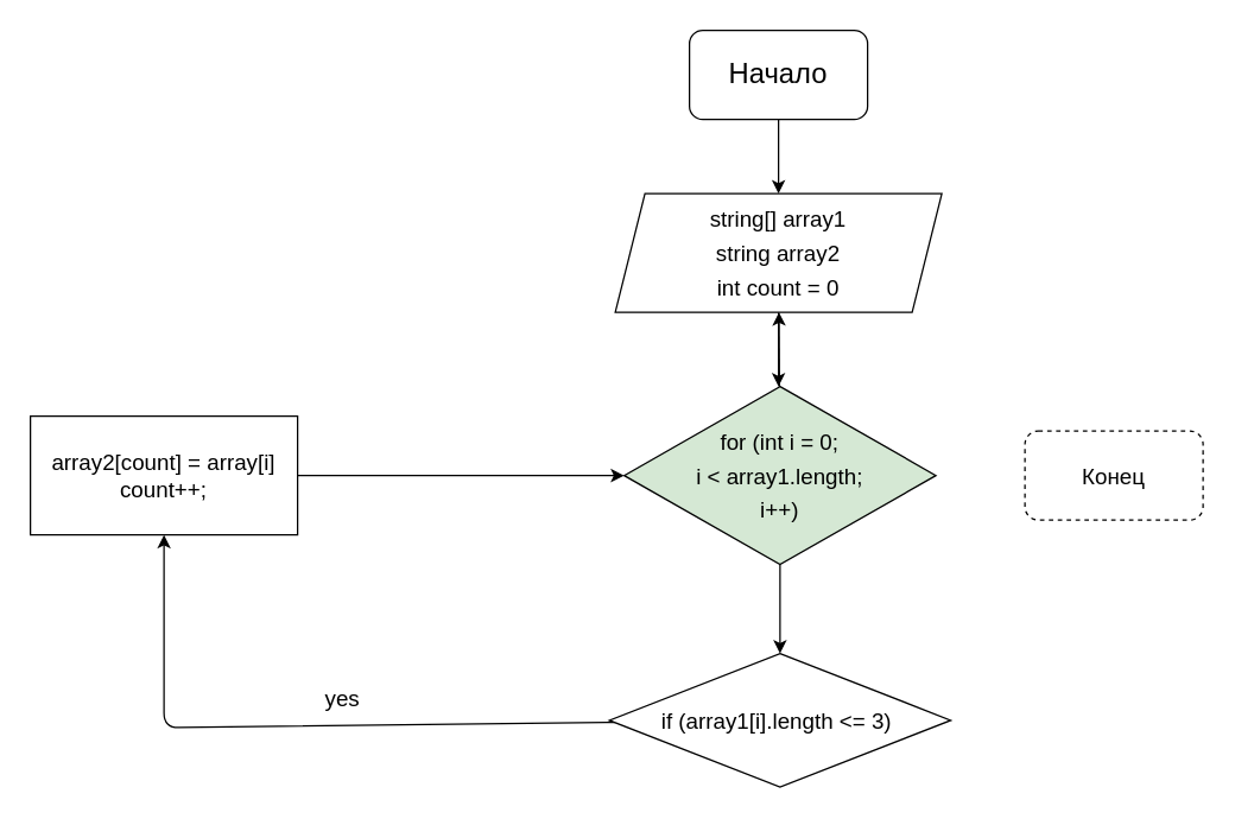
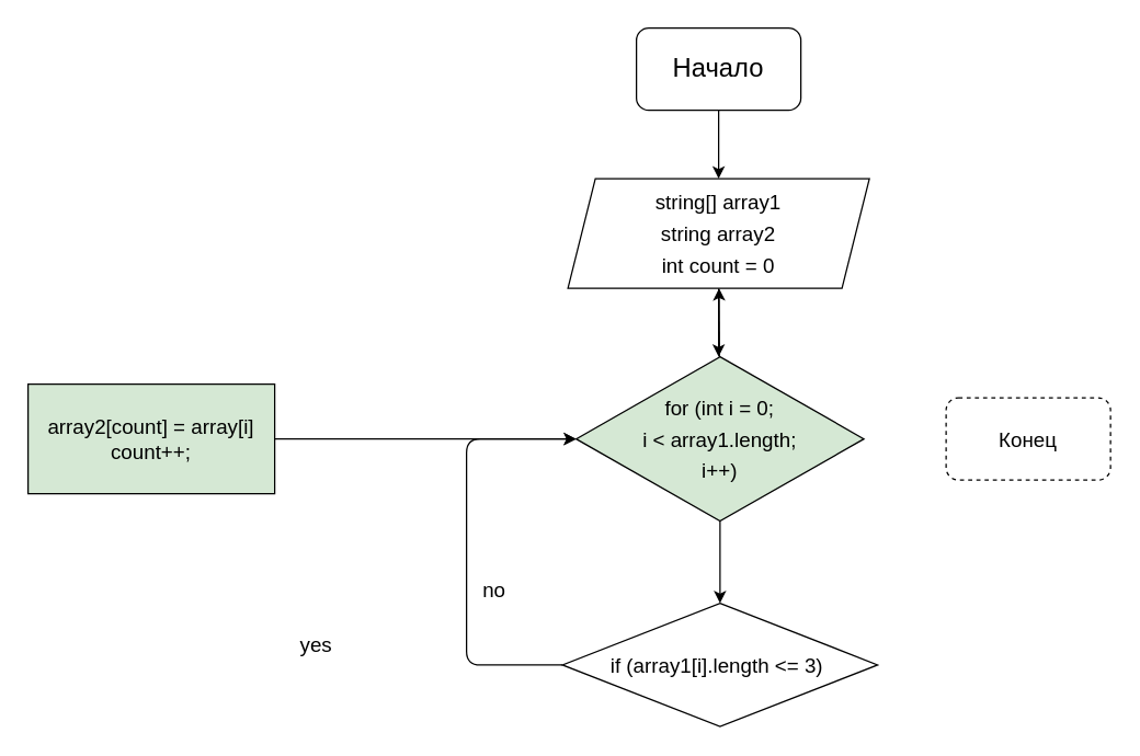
- <mxCell id="14" value="array2[count] = array[i]&lt;br&gt;count++;" style="rounded=0;whiteSpace=wrap;html=1;fontSize=15;" vertex="1" parent="1"><mxGeometry x="20" y="280" width="180" height="80" as="geometry" /></mxCell>
+ <mxCell id="14" value="array2[count] = array[i]&lt;br&gt;count++;" style="rounded=0;whiteSpace=wrap;html=1;fontSize=15;fillColor=#d5e8d4;" vertex="1" parent="1"><mxGeometry x="20" y="280" width="180" height="80" as="geometry" /></mxCell>
+ <mxCell id="9" style="edgeStyle=none;html=1;entryX=0;entryY=0.5;entryDx=0;entryDy=0;fontSize=15;" edge="1" parent="1" source="11" target="8"><mxGeometry relative="1" as="geometry"><Array as="points"><mxPoint x="340" y="485" /><mxPoint x="340" y="320" /></Array></mxGeometry></mxCell>
+ <mxCell id="12" value="no" style="text;html=1;align=center;verticalAlign=middle;resizable=0;points=[];autosize=1;strokeColor=none;fillColor=none;fontSize=15;" vertex="1" parent="1"><mxGeometry x="345" y="420" width="30" height="20" as="geometry" /></mxCell>
- <mxCell id="10" style="edgeStyle=none;html=1;entryX=0.5;entryY=1;entryDx=0;entryDy=0;fontSize=15;" edge="1" parent="1" source="11" target="14"><mxGeometry relative="1" as="geometry"><Array as="points"><mxPoint x="110" y="490" /></Array></mxGeometry></mxCell>
